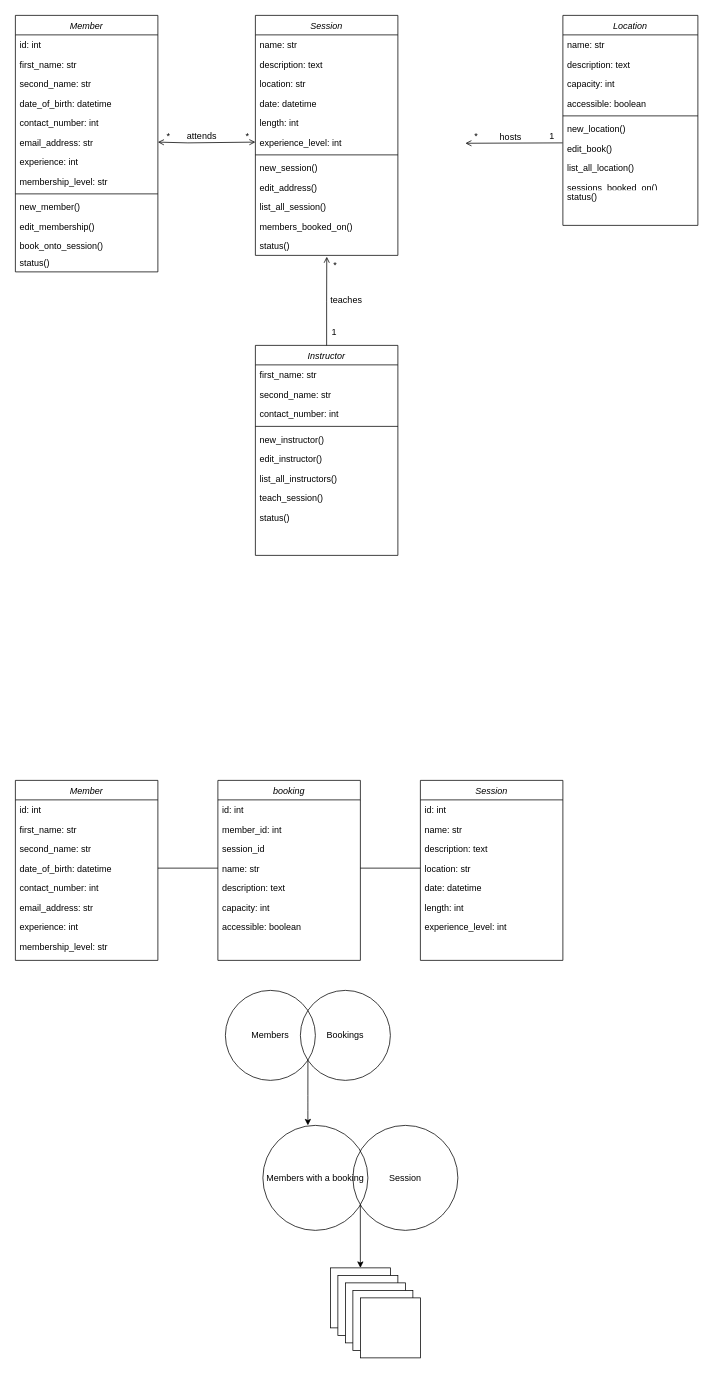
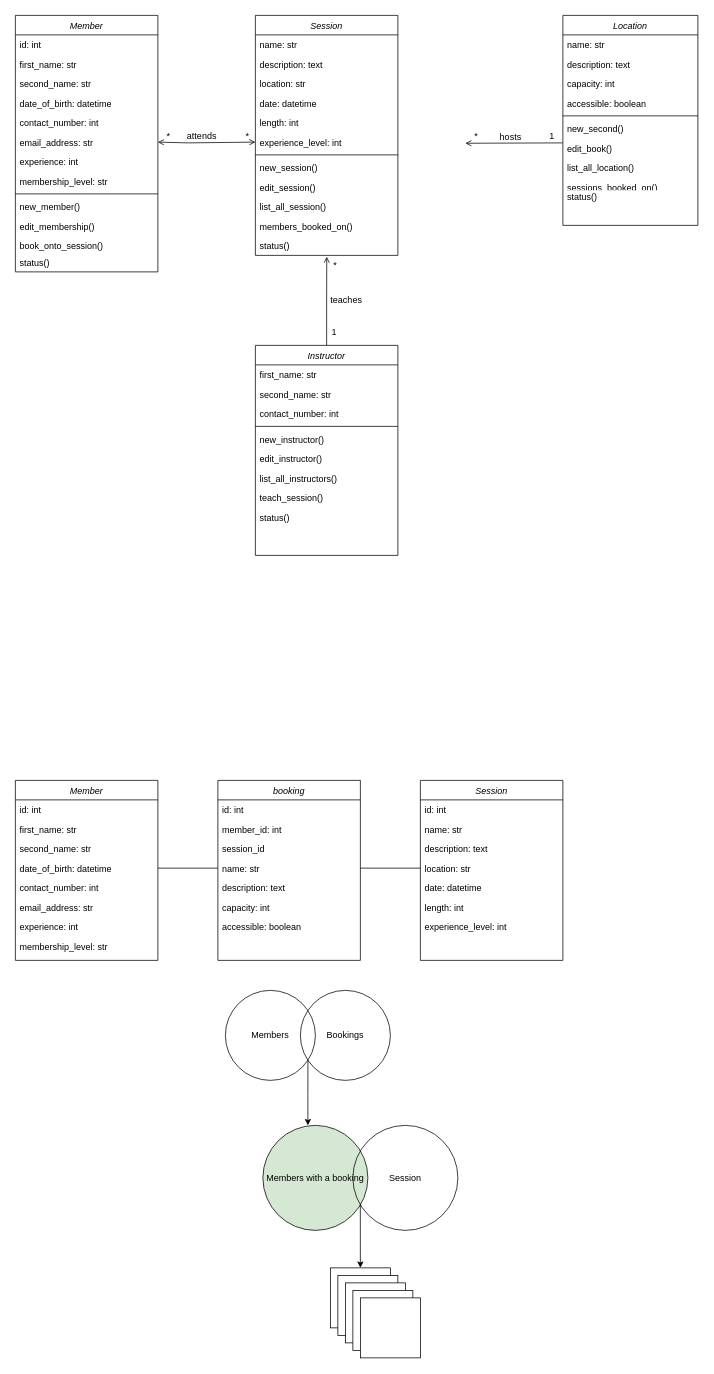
- <mxCell id="35" value="new_location()" style="text;align=left;verticalAlign=top;spacingLeft=4;spacingRight=4;overflow=hidden;rotatable=0;points=[[0,0.5],[1,0.5]];portConstraint=eastwest;" vertex="1" parent="29"><mxGeometry y="138" width="180" height="26" as="geometry" /></mxCell>
+ <mxCell id="35" value="new_second()" style="text;align=left;verticalAlign=top;spacingLeft=4;spacingRight=4;overflow=hidden;rotatable=0;points=[[0,0.5],[1,0.5]];portConstraint=eastwest;" vertex="1" parent="29"><mxGeometry y="138" width="180" height="26" as="geometry" /></mxCell>
- <mxCell id="25" value="edit_address()" style="text;align=left;verticalAlign=top;spacingLeft=4;spacingRight=4;overflow=hidden;rotatable=0;points=[[0,0.5],[1,0.5]];portConstraint=eastwest;" vertex="1" parent="16"><mxGeometry y="216" width="190" height="26" as="geometry" /></mxCell>
+ <mxCell id="25" value="edit_session()" style="text;align=left;verticalAlign=top;spacingLeft=4;spacingRight=4;overflow=hidden;rotatable=0;points=[[0,0.5],[1,0.5]];portConstraint=eastwest;" vertex="1" parent="16"><mxGeometry y="216" width="190" height="26" as="geometry" /></mxCell>
- <mxCell id="92" value="Members with a booking" style="ellipse;whiteSpace=wrap;html=1;aspect=fixed;" vertex="1" parent="1"><mxGeometry x="350" y="1500" width="140" height="140" as="geometry" /></mxCell>
+ <mxCell id="92" value="Members with a booking" style="ellipse;whiteSpace=wrap;html=1;aspect=fixed;fillColor=#d5e8d4;" vertex="1" parent="1"><mxGeometry x="350" y="1500" width="140" height="140" as="geometry" /></mxCell>
